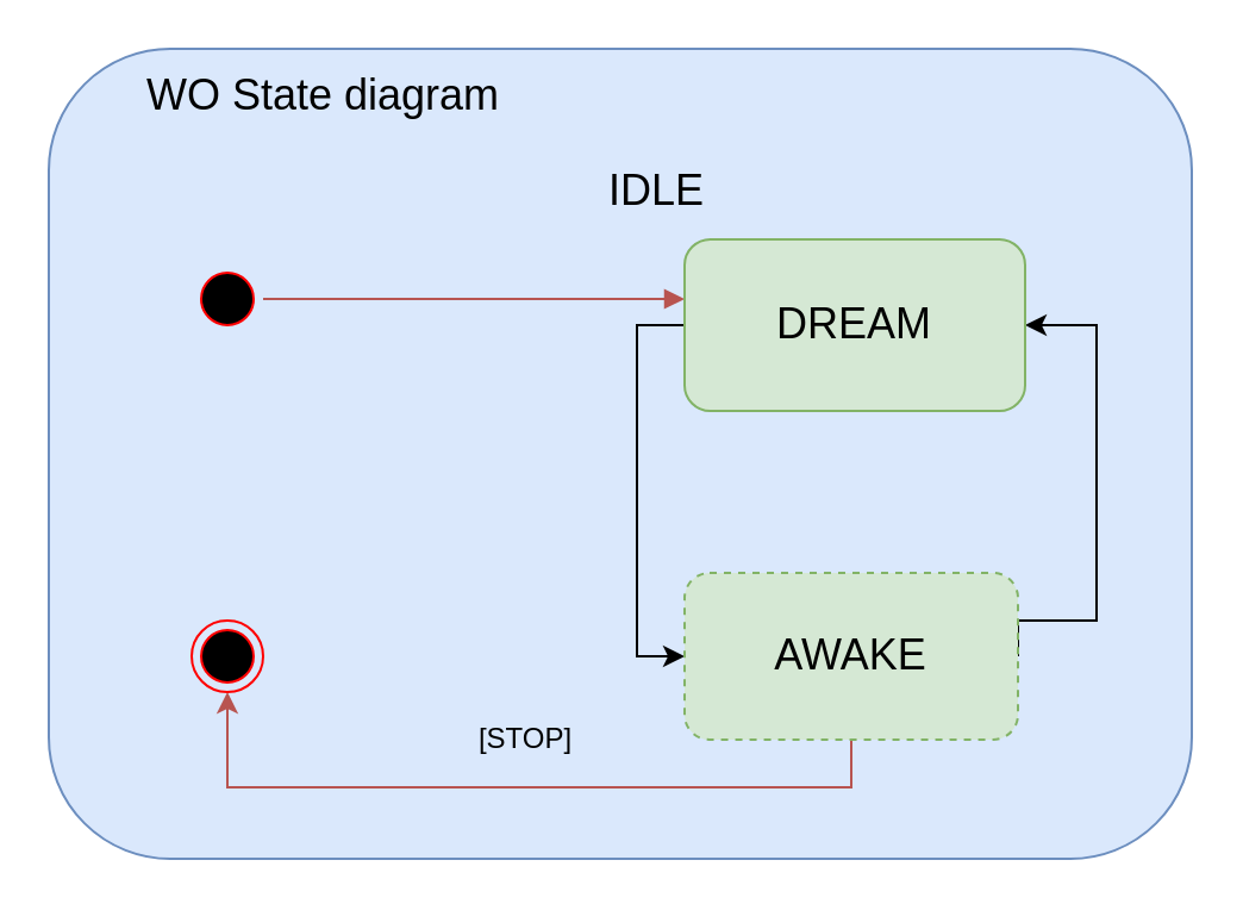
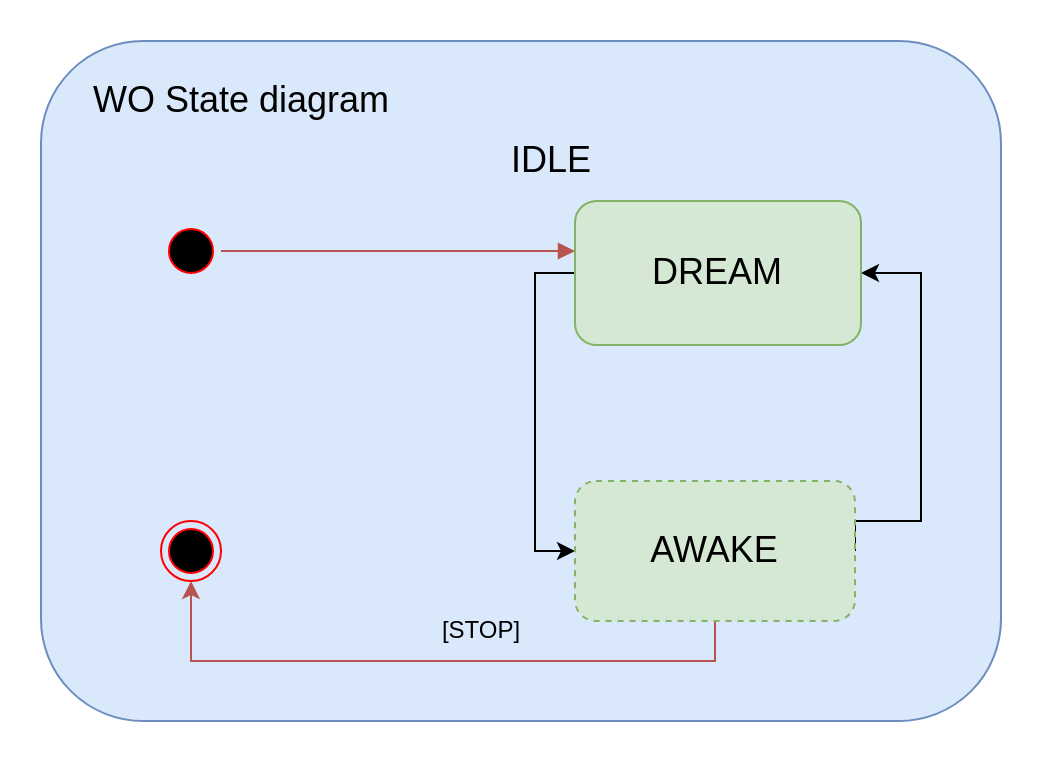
- <mxCell id="3" value="&lt;font style=&quot;font-size: 18px&quot;&gt;WO State diagram&lt;/font&gt;" style="text;html=1;align=center;verticalAlign=middle;resizable=0;points=[];autosize=1;strokeColor=none;" parent="1" vertex="1"><mxGeometry x="55" y="30" width="160" height="20" as="geometry" /></mxCell>
+ <mxCell id="3" value="&lt;font style=&quot;font-size: 18px&quot;&gt;WO State diagram&lt;/font&gt;" style="text;html=1;align=center;verticalAlign=middle;resizable=0;points=[];autosize=1;strokeColor=none;" parent="1" vertex="1"><mxGeometry x="40" y="40" width="160" height="20" as="geometry" /></mxCell>
- <mxCell id="13" value="[STOP]" style="text;html=1;align=center;verticalAlign=middle;resizable=0;points=[];autosize=1;strokeColor=none;fillColor=none;" parent="1" vertex="1"><mxGeometry x="195" y="300" width="50" height="20" as="geometry" /></mxCell>
+ <mxCell id="13" value="[STOP]" style="text;html=1;align=center;verticalAlign=middle;resizable=0;points=[];autosize=1;strokeColor=none;fillColor=none;" parent="1" vertex="1"><mxGeometry x="215" y="305" width="50" height="20" as="geometry" /></mxCell>
